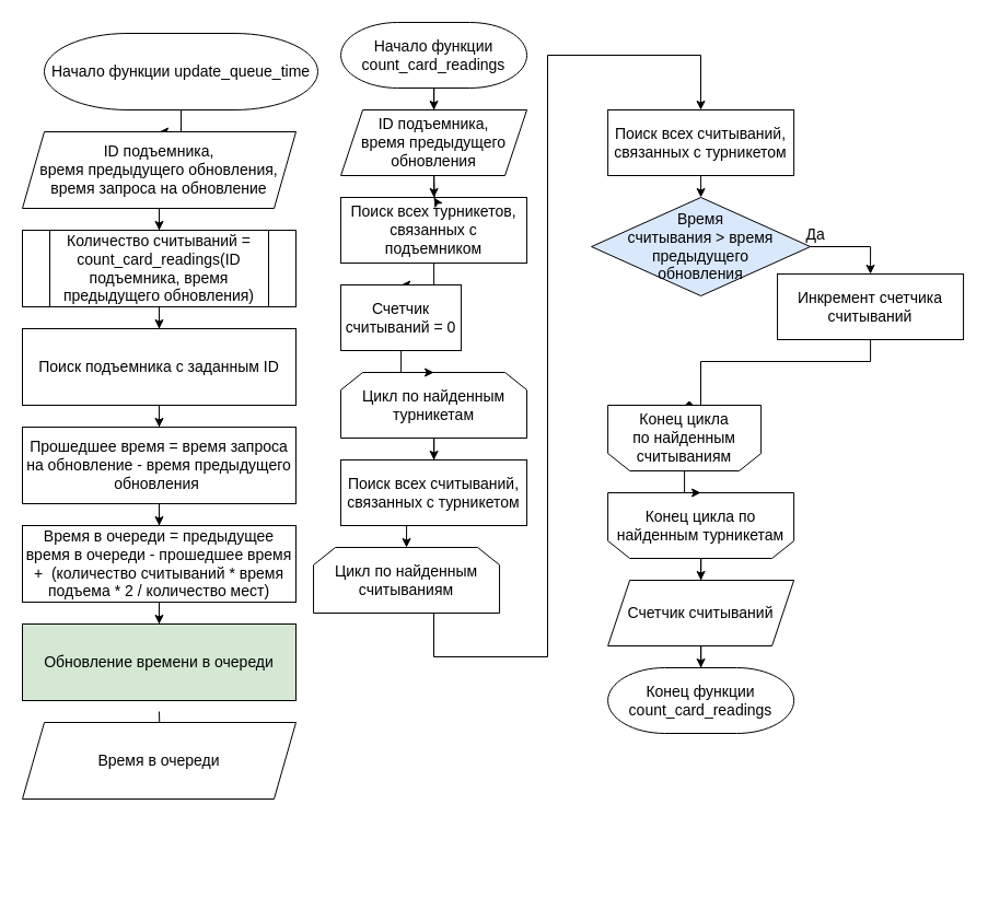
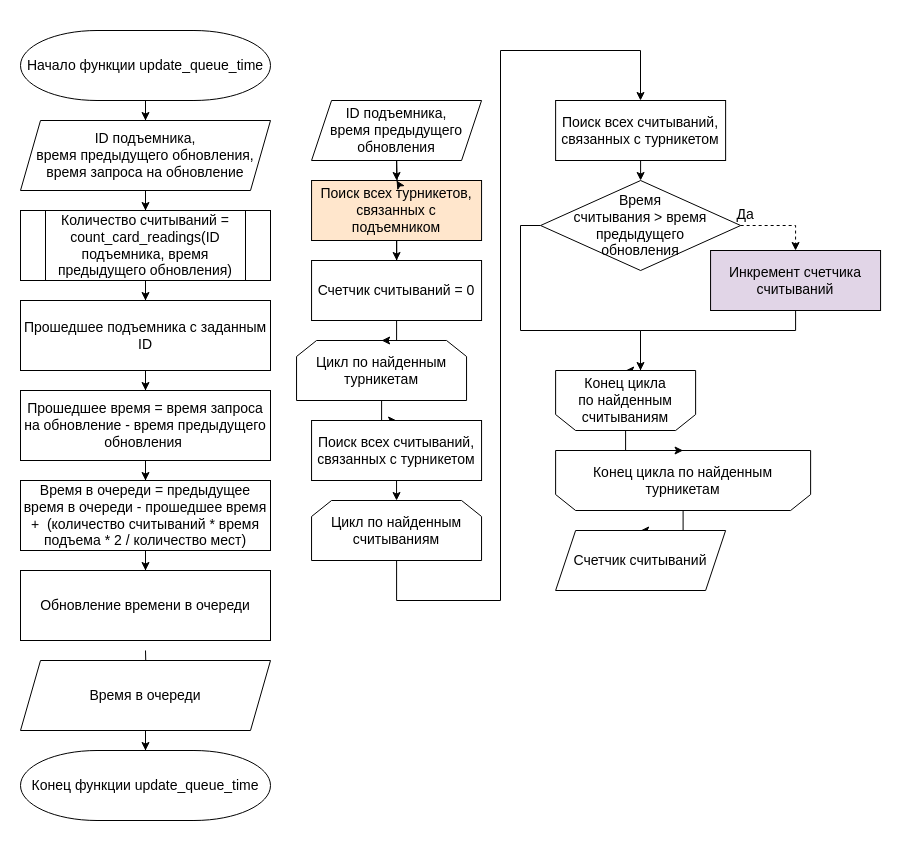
- <mxCell id="3" value="Начало функции count_card_readings" style="strokeWidth=1;shape=mxgraph.flowchart.terminator;whiteSpace=wrap;fontFamily=Helvetica;fontSize=14;fontStyle=0" vertex="1" parent="1"><mxGeometry x="311.06" y="20" width="170" height="60" as="geometry" /></mxCell>
- <mxCell id="32" value="Начало функции update_queue_time" style="strokeWidth=1;shape=mxgraph.flowchart.terminator;whiteSpace=wrap;fontFamily=Helvetica;fontSize=14;fontStyle=0" vertex="1" parent="1"><mxGeometry x="40" y="30" width="250" height="70" as="geometry" /></mxCell>
+ <mxCell id="32" value="Начало функции update_queue_time" style="strokeWidth=1;shape=mxgraph.flowchart.terminator;whiteSpace=wrap;fontFamily=Helvetica;fontSize=14;fontStyle=0" vertex="1" parent="1"><mxGeometry x="20" y="30" width="250" height="70" as="geometry" /></mxCell>
- <mxCell id="2" style="edgeStyle=orthogonalEdgeStyle;rounded=0;orthogonalLoop=1;jettySize=auto;html=1;entryX=0.5;entryY=0;entryDx=0;entryDy=0;fontSize=14;" edge="1" parent="1" source="3" target="5"><mxGeometry relative="1" as="geometry" /></mxCell>
- <mxCell id="7" value="Поиск всех турникетов, связанных с подъемником" style="rounded=0;whiteSpace=wrap;strokeWidth=1;fontFamily=Helvetica;fontSize=14;fontStyle=0" vertex="1" parent="1"><mxGeometry x="311.06" y="180" width="170" height="60" as="geometry" /></mxCell>
+ <mxCell id="7" value="Поиск всех турникетов, связанных с подъемником" style="rounded=0;whiteSpace=wrap;strokeWidth=1;fontFamily=Helvetica;fontSize=14;fontStyle=0;fillColor=#ffe6cc;" vertex="1" parent="1"><mxGeometry x="311.06" y="180" width="170" height="60" as="geometry" /></mxCell>
- <mxCell id="15" value="Время &#10;считывания &gt; время предыдущего &#10;обновления" style="rhombus;whiteSpace=wrap;strokeWidth=1;fontFamily=Helvetica;fontSize=14;fontStyle=0;fillColor=#dae8fc;" vertex="1" parent="1"><mxGeometry x="540.09" y="180" width="200.06" height="90" as="geometry" /></mxCell>
+ <mxCell id="15" value="Время &#10;считывания &gt; время предыдущего &#10;обновления" style="rhombus;whiteSpace=wrap;strokeWidth=1;fontFamily=Helvetica;fontSize=14;fontStyle=0" vertex="1" parent="1"><mxGeometry x="540.09" y="180" width="200.06" height="90" as="geometry" /></mxCell>
- <mxCell id="13" value="Да" style="edgeStyle=orthogonalEdgeStyle;rounded=0;orthogonalLoop=1;jettySize=auto;exitX=1;exitY=0.5;exitDx=0;exitDy=0;entryX=0.5;entryY=0;entryDx=0;entryDy=0;fontFamily=Helvetica;fontSize=14;fontStyle=0" edge="1" parent="1" source="15" target="17"><mxGeometry x="-0.9" y="12" relative="1" as="geometry"><mxPoint x="1" as="offset" /></mxGeometry></mxCell>
+ <mxCell id="13" value="Да" style="edgeStyle=orthogonalEdgeStyle;rounded=0;orthogonalLoop=1;jettySize=auto;exitX=1;exitY=0.5;exitDx=0;exitDy=0;entryX=0.5;entryY=0;entryDx=0;entryDy=0;fontFamily=Helvetica;fontSize=14;fontStyle=0;dashed=1;" edge="1" parent="1" source="15" target="17"><mxGeometry x="-0.9" y="12" relative="1" as="geometry"><mxPoint x="1" as="offset" /></mxGeometry></mxCell>
- <mxCell id="17" value="Инкремент счетчика считываний" style="rounded=0;whiteSpace=wrap;strokeWidth=1;fontFamily=Helvetica;fontSize=14;fontStyle=0" vertex="1" parent="1"><mxGeometry x="710.06" y="250" width="170" height="60" as="geometry" /></mxCell>
+ <mxCell id="17" value="Инкремент счетчика считываний" style="rounded=0;whiteSpace=wrap;strokeWidth=1;fontFamily=Helvetica;fontSize=14;fontStyle=0;fillColor=#e1d5e7;" vertex="1" parent="1"><mxGeometry x="710.06" y="250" width="170" height="60" as="geometry" /></mxCell>
- <mxCell id="19" value="Счетчик считываний = 0" style="rounded=0;whiteSpace=wrap;strokeWidth=1;fontFamily=Helvetica;fontSize=14;fontStyle=0" vertex="1" parent="1"><mxGeometry x="311.06" y="260" width="110" height="60" as="geometry" /></mxCell>
+ <mxCell id="19" value="Счетчик считываний = 0" style="rounded=0;whiteSpace=wrap;strokeWidth=1;fontFamily=Helvetica;fontSize=14;fontStyle=0" vertex="1" parent="1"><mxGeometry x="311.06" y="260" width="170" height="60" as="geometry" /></mxCell>
+ <mxCell id="14" style="edgeStyle=orthogonalEdgeStyle;rounded=0;orthogonalLoop=1;jettySize=auto;html=1;fontSize=14;exitX=0;exitY=0.5;exitDx=0;exitDy=0;" edge="1" parent="1" source="15" target="25"><mxGeometry relative="1" as="geometry"><Array as="points"><mxPoint x="520" y="225" /><mxPoint x="520" y="330" /><mxPoint x="640" y="330" /></Array></mxGeometry></mxCell>
- <mxCell id="44" value="Поиск подъемника с заданным ID" style="rounded=0;whiteSpace=wrap;strokeWidth=1;fontFamily=Helvetica;fontSize=14;fontStyle=0" vertex="1" parent="1"><mxGeometry x="20" y="300" width="250" height="70" as="geometry" /></mxCell>
+ <mxCell id="44" value="Прошедшее подъемника с заданным ID" style="rounded=0;whiteSpace=wrap;strokeWidth=1;fontFamily=Helvetica;fontSize=14;fontStyle=0" vertex="1" parent="1"><mxGeometry x="20" y="300" width="250" height="70" as="geometry" /></mxCell>
- <mxCell id="16" style="edgeStyle=orthogonalEdgeStyle;rounded=0;orthogonalLoop=1;jettySize=auto;html=1;entryX=0.5;entryY=1;entryDx=0;entryDy=0;fontSize=14;endArrow=diamond;" edge="1" parent="1" source="17" target="25"><mxGeometry relative="1" as="geometry"><Array as="points"><mxPoint x="795" y="330" /><mxPoint x="640" y="330" /></Array></mxGeometry></mxCell>
+ <mxCell id="16" style="edgeStyle=orthogonalEdgeStyle;rounded=0;orthogonalLoop=1;jettySize=auto;html=1;entryX=0.5;entryY=1;entryDx=0;entryDy=0;fontSize=14;" edge="1" parent="1" source="17" target="25"><mxGeometry relative="1" as="geometry"><Array as="points"><mxPoint x="795" y="330" /><mxPoint x="640" y="330" /></Array></mxGeometry></mxCell>
- <mxCell id="9" value="&lt;span style=&quot;font-size: 14px&quot;&gt;Цикл по найденным турникетам&lt;/span&gt;" style="shape=loopLimit;whiteSpace=wrap;html=1;strokeWidth=1;fontSize=14;" vertex="1" parent="1"><mxGeometry x="311.06" y="340" width="170" height="60" as="geometry" /></mxCell>
+ <mxCell id="9" value="&lt;span style=&quot;font-size: 14px&quot;&gt;Цикл по найденным турникетам&lt;/span&gt;" style="shape=loopLimit;whiteSpace=wrap;html=1;strokeWidth=1;fontSize=14;" vertex="1" parent="1"><mxGeometry x="296.06" y="340" width="170" height="60" as="geometry" /></mxCell>
- <mxCell id="11" value="&lt;span style=&quot;font-size: 14px&quot;&gt;Конец цикла&amp;nbsp;&lt;/span&gt;по найденным турникетам" style="shape=loopLimit;whiteSpace=wrap;html=1;strokeWidth=1;direction=west;fontSize=14;" vertex="1" parent="1"><mxGeometry x="555.12" y="450" width="170" height="60" as="geometry" /></mxCell>
+ <mxCell id="11" value="&lt;span style=&quot;font-size: 14px&quot;&gt;Конец цикла&amp;nbsp;&lt;/span&gt;по найденным турникетам" style="shape=loopLimit;whiteSpace=wrap;html=1;strokeWidth=1;direction=west;fontSize=14;" vertex="1" parent="1"><mxGeometry x="555.12" y="450" width="255" height="60" as="geometry" /></mxCell>
- <mxCell id="23" value="&lt;span style=&quot;font-size: 14px&quot;&gt;Цикл по найденным считываниям&lt;/span&gt;" style="shape=loopLimit;whiteSpace=wrap;html=1;strokeWidth=1;fontSize=14;" vertex="1" parent="1"><mxGeometry x="286.06" y="500" width="170" height="60" as="geometry" /></mxCell>
+ <mxCell id="23" value="&lt;span style=&quot;font-size: 14px&quot;&gt;Цикл по найденным считываниям&lt;/span&gt;" style="shape=loopLimit;whiteSpace=wrap;html=1;strokeWidth=1;fontSize=14;" vertex="1" parent="1"><mxGeometry x="311.06" y="500" width="170" height="60" as="geometry" /></mxCell>
- <mxCell id="28" style="edgeStyle=orthogonalEdgeStyle;rounded=0;orthogonalLoop=1;jettySize=auto;html=1;fontSize=14;" edge="1" parent="1" source="29" target="30"><mxGeometry relative="1" as="geometry" /></mxCell>
- <mxCell id="46" value="Обновление времени в очереди" style="rounded=0;whiteSpace=wrap;strokeWidth=1;fontFamily=Helvetica;fontSize=14;fontStyle=0;fillColor=#d5e8d4;" vertex="1" parent="1"><mxGeometry x="20" y="570" width="250" height="70" as="geometry" /></mxCell>
+ <mxCell id="46" value="Обновление времени в очереди" style="rounded=0;whiteSpace=wrap;strokeWidth=1;fontFamily=Helvetica;fontSize=14;fontStyle=0" vertex="1" parent="1"><mxGeometry x="20" y="570" width="250" height="70" as="geometry" /></mxCell>
- <mxCell id="30" value="Конец функции count_card_readings" style="strokeWidth=1;shape=mxgraph.flowchart.terminator;whiteSpace=wrap;fontFamily=Helvetica;fontSize=14;fontStyle=0" vertex="1" parent="1"><mxGeometry x="555.12" y="610" width="170" height="60" as="geometry" /></mxCell>
+ <mxCell id="41" style="edgeStyle=orthogonalEdgeStyle;rounded=0;orthogonalLoop=1;jettySize=auto;html=1;fontSize=14;" edge="1" parent="1" source="42" target="43"><mxGeometry relative="1" as="geometry" /></mxCell>
+ <mxCell id="43" value="Конец функции update_queue_time" style="strokeWidth=1;shape=mxgraph.flowchart.terminator;whiteSpace=wrap;fontFamily=Helvetica;fontSize=14;fontStyle=0" vertex="1" parent="1"><mxGeometry x="20" y="750" width="250" height="70" as="geometry" /></mxCell>
